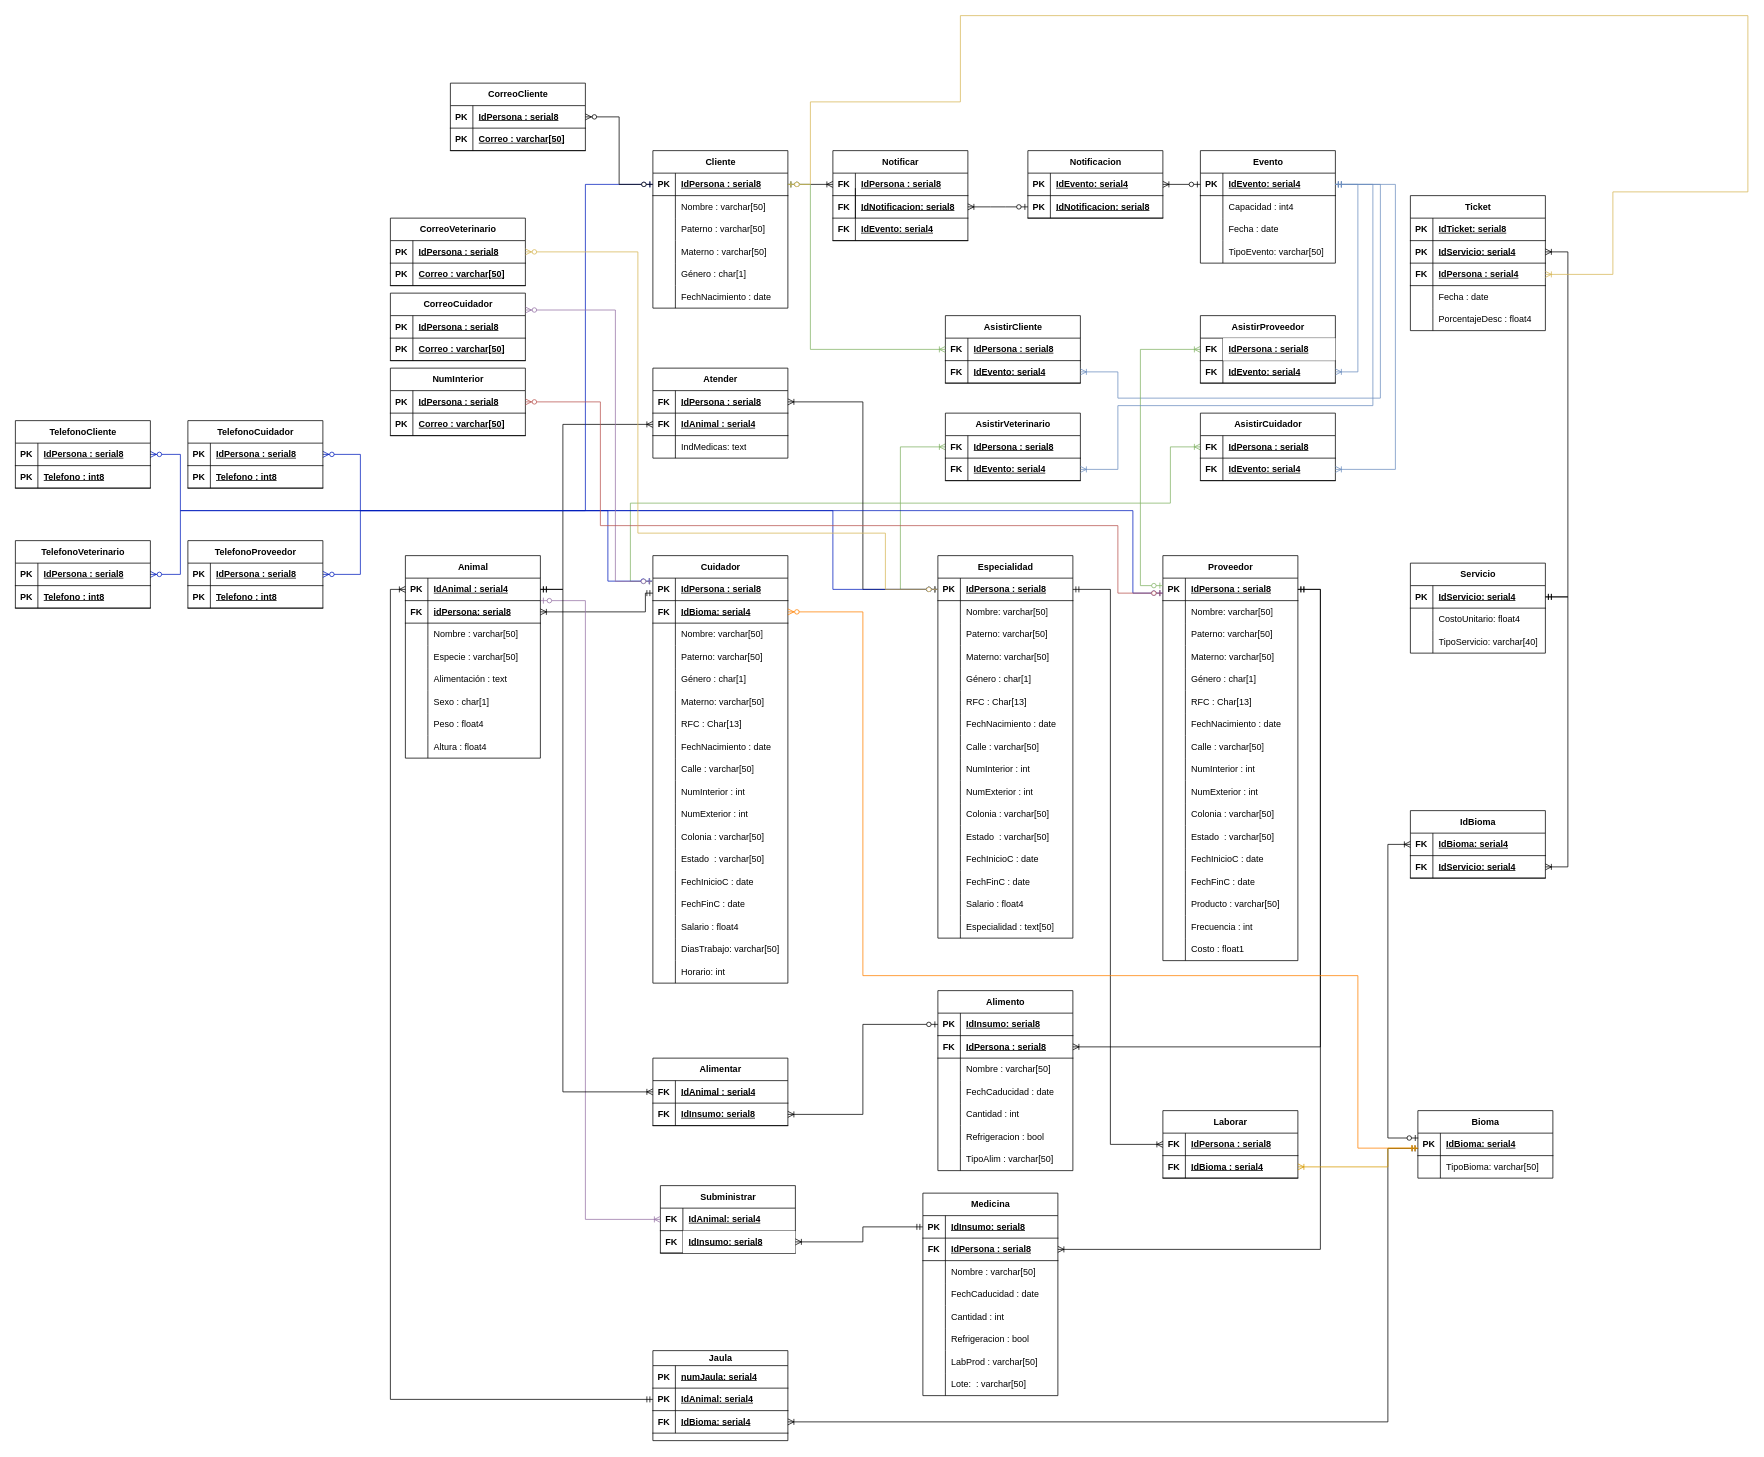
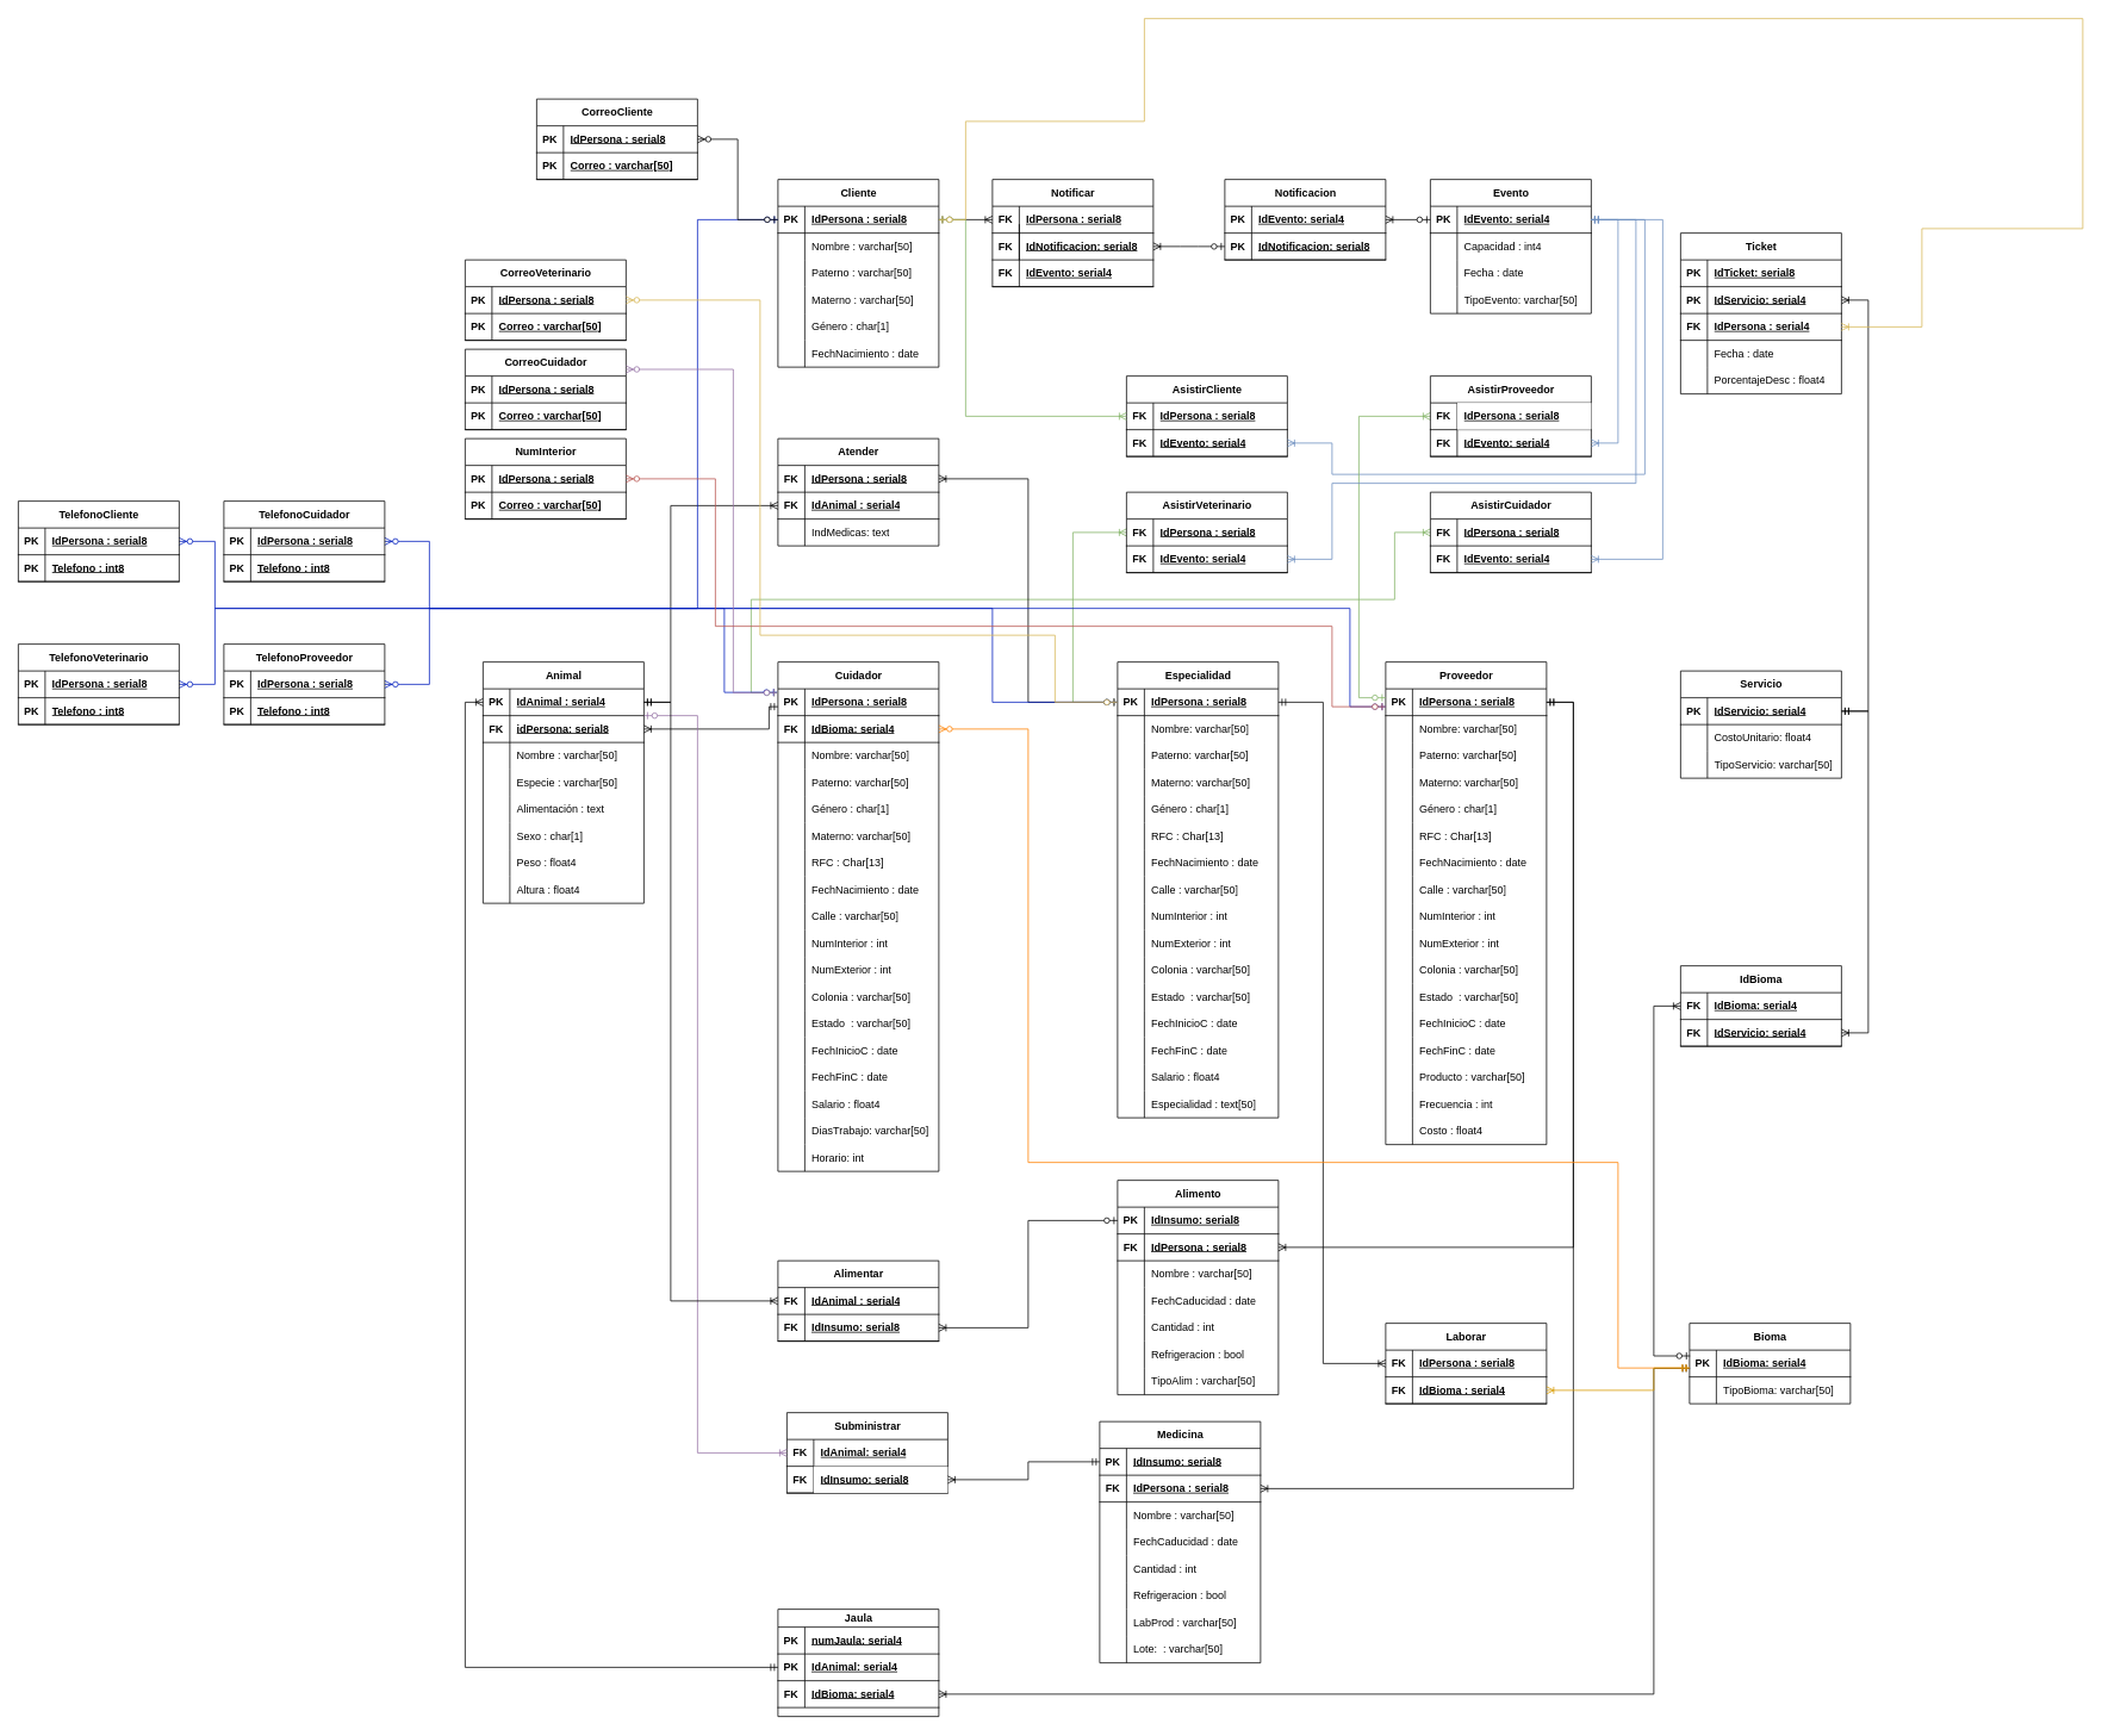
- <mxCell id="225" value="TipoServicio: varchar[40]" style="shape=partialRectangle;connectable=0;fillColor=none;top=0;left=0;bottom=0;right=0;align=left;spacingLeft=6;overflow=hidden;whiteSpace=wrap;html=1;" parent="223" vertex="1"><mxGeometry x="30" width="150" height="30" as="geometry"><mxRectangle width="150" height="30" as="alternateBounds" /></mxGeometry></mxCell>
+ <mxCell id="225" value="TipoServicio: varchar[50]" style="shape=partialRectangle;connectable=0;fillColor=none;top=0;left=0;bottom=0;right=0;align=left;spacingLeft=6;overflow=hidden;whiteSpace=wrap;html=1;" parent="223" vertex="1"><mxGeometry x="30" width="150" height="30" as="geometry"><mxRectangle width="150" height="30" as="alternateBounds" /></mxGeometry></mxCell>
- <mxCell id="201" value="Costo : float1" style="shape=partialRectangle;connectable=0;fillColor=none;top=0;left=0;bottom=0;right=0;align=left;spacingLeft=6;overflow=hidden;whiteSpace=wrap;html=1;" parent="199" vertex="1"><mxGeometry x="30" width="150" height="30" as="geometry"><mxRectangle width="150" height="30" as="alternateBounds" /></mxGeometry></mxCell>
+ <mxCell id="201" value="Costo : float4" style="shape=partialRectangle;connectable=0;fillColor=none;top=0;left=0;bottom=0;right=0;align=left;spacingLeft=6;overflow=hidden;whiteSpace=wrap;html=1;" parent="199" vertex="1"><mxGeometry x="30" width="150" height="30" as="geometry"><mxRectangle width="150" height="30" as="alternateBounds" /></mxGeometry></mxCell>
